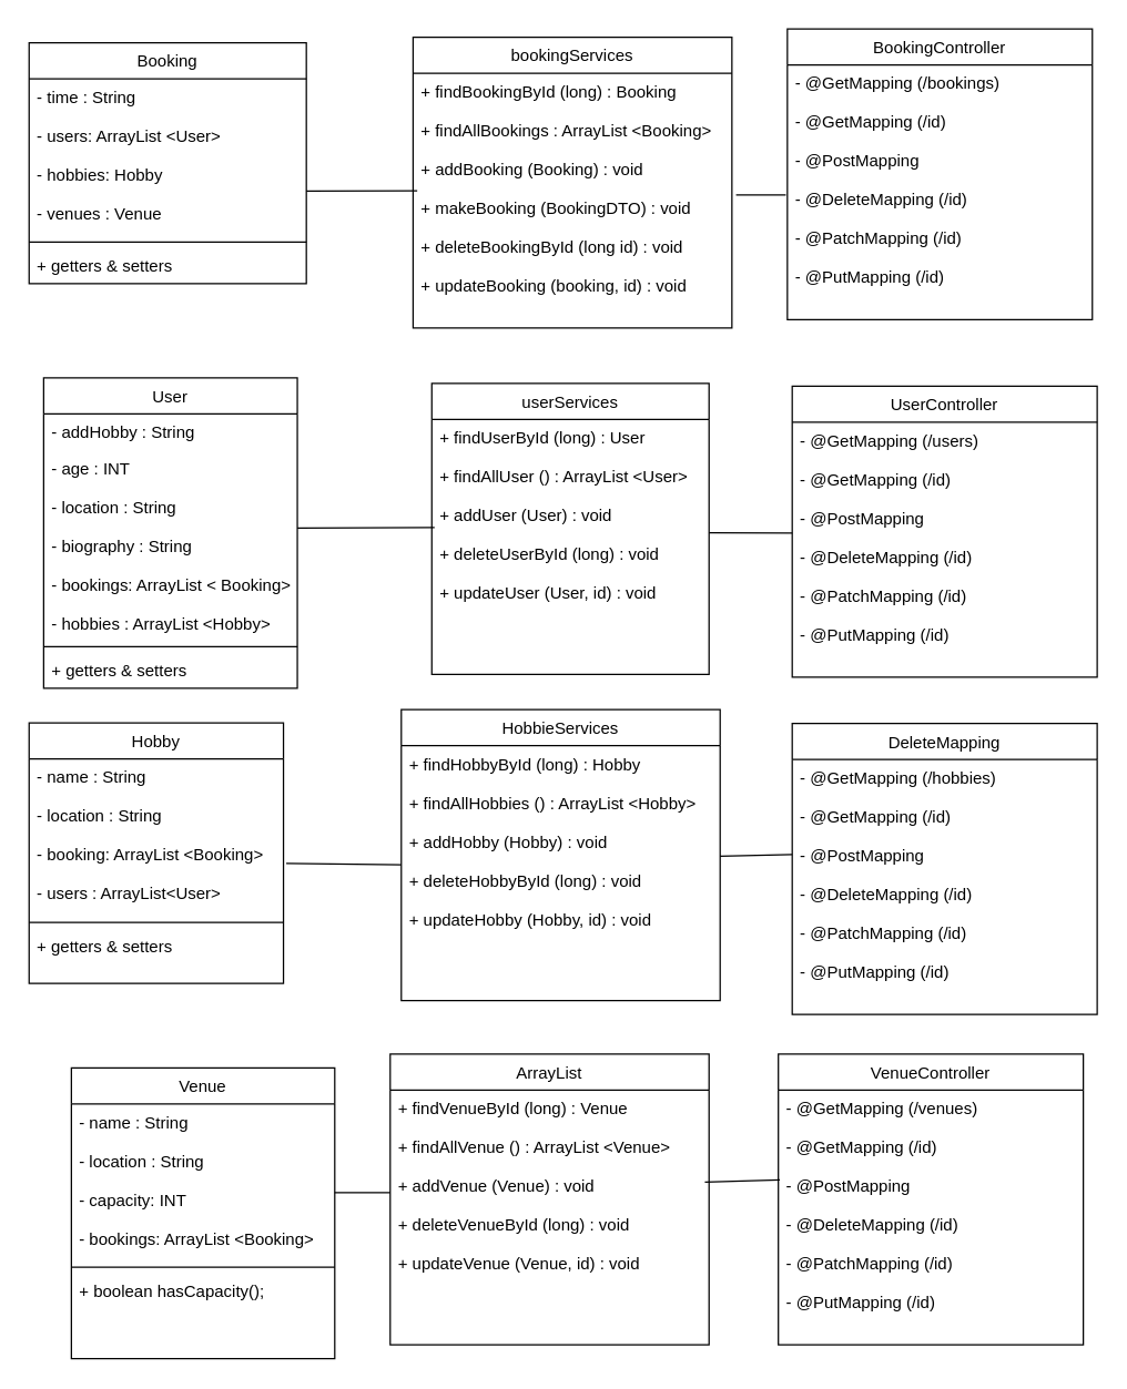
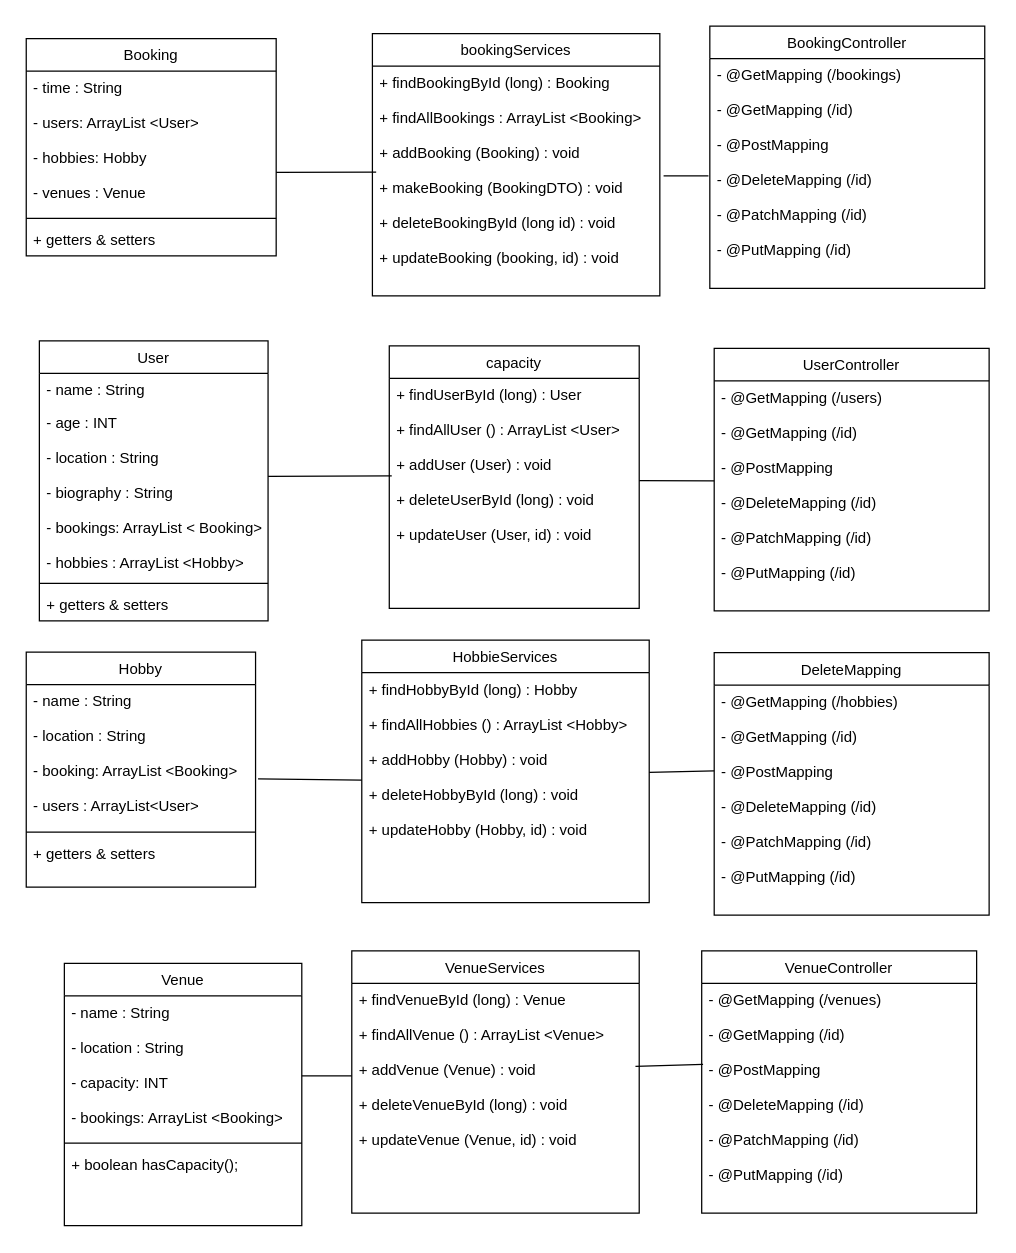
- <mxCell id="19" value="userServices" style="swimlane;fontStyle=0;align=center;verticalAlign=top;childLayout=stackLayout;horizontal=1;startSize=26;horizontalStack=0;resizeParent=1;resizeLast=0;collapsible=1;marginBottom=0;rounded=0;shadow=0;strokeWidth=1;" vertex="1" parent="1"><mxGeometry x="311" y="276" width="200" height="210" as="geometry"><mxRectangle x="130" y="380" width="160" height="26" as="alternateBounds" /></mxGeometry></mxCell>
+ <mxCell id="19" value="capacity" style="swimlane;fontStyle=0;align=center;verticalAlign=top;childLayout=stackLayout;horizontal=1;startSize=26;horizontalStack=0;resizeParent=1;resizeLast=0;collapsible=1;marginBottom=0;rounded=0;shadow=0;strokeWidth=1;" vertex="1" parent="1"><mxGeometry x="311" y="276" width="200" height="210" as="geometry"><mxRectangle x="130" y="380" width="160" height="26" as="alternateBounds" /></mxGeometry></mxCell>
- <mxCell id="3" value="- addHobby : String" style="text;align=left;verticalAlign=top;spacingLeft=4;spacingRight=4;overflow=hidden;rotatable=0;points=[[0,0.5],[1,0.5]];portConstraint=eastwest;" parent="2" vertex="1"><mxGeometry y="26" width="183" height="26" as="geometry" /></mxCell>
+ <mxCell id="3" value="- name : String" style="text;align=left;verticalAlign=top;spacingLeft=4;spacingRight=4;overflow=hidden;rotatable=0;points=[[0,0.5],[1,0.5]];portConstraint=eastwest;" parent="2" vertex="1"><mxGeometry y="26" width="183" height="26" as="geometry" /></mxCell>
- <mxCell id="28" value="ArrayList" style="swimlane;fontStyle=0;align=center;verticalAlign=top;childLayout=stackLayout;horizontal=1;startSize=26;horizontalStack=0;resizeParent=1;resizeLast=0;collapsible=1;marginBottom=0;rounded=0;shadow=0;strokeWidth=1;" vertex="1" parent="1"><mxGeometry x="281" y="760" width="230" height="210" as="geometry"><mxRectangle x="130" y="380" width="160" height="26" as="alternateBounds" /></mxGeometry></mxCell>
+ <mxCell id="28" value="VenueServices" style="swimlane;fontStyle=0;align=center;verticalAlign=top;childLayout=stackLayout;horizontal=1;startSize=26;horizontalStack=0;resizeParent=1;resizeLast=0;collapsible=1;marginBottom=0;rounded=0;shadow=0;strokeWidth=1;" vertex="1" parent="1"><mxGeometry x="281" y="760" width="230" height="210" as="geometry"><mxRectangle x="130" y="380" width="160" height="26" as="alternateBounds" /></mxGeometry></mxCell>
